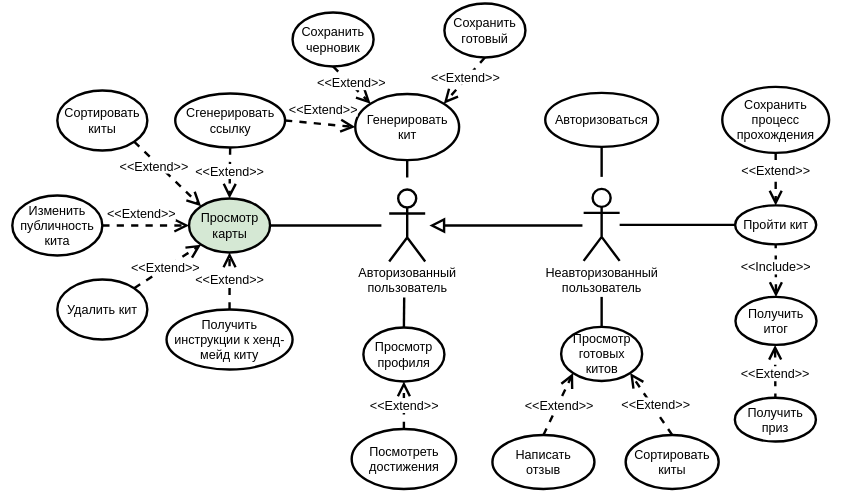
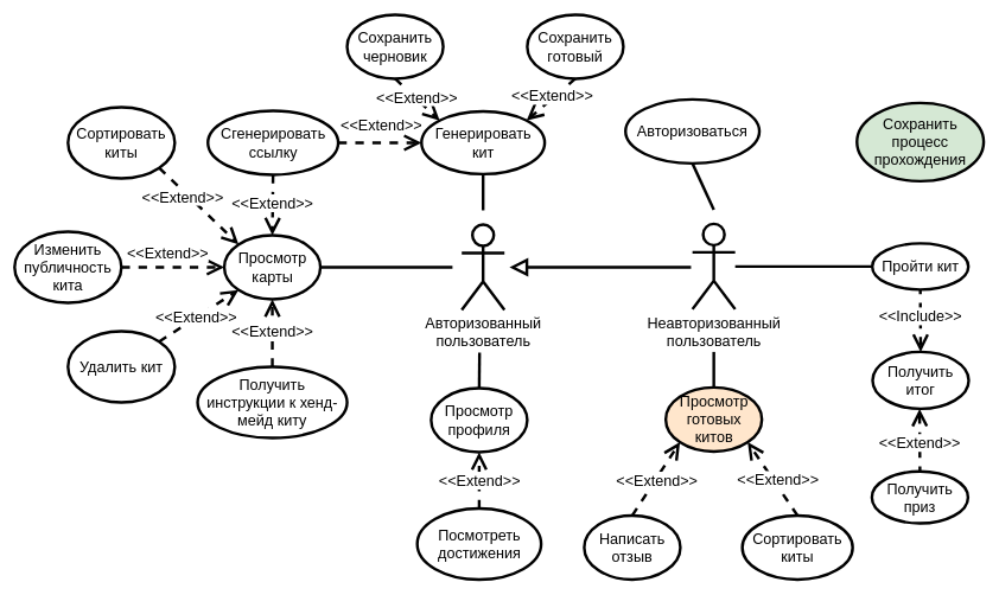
- <mxCell id="6" value="Сохранить готовый" style="ellipse;whiteSpace=wrap;html=1;fontSize=21;strokeWidth=4;shadow=0;" parent="1" vertex="1"><mxGeometry x="740" y="5" width="135" height="90" as="geometry" /></mxCell>
+ <mxCell id="6" value="Сохранить готовый" style="ellipse;whiteSpace=wrap;html=1;fontSize=21;strokeWidth=4;shadow=0;" parent="1" vertex="1"><mxGeometry x="740" y="20" width="135" height="90" as="geometry" /></mxCell>
- <mxCell id="29" value="Авторизоваться" style="ellipse;whiteSpace=wrap;html=1;fontSize=21;strokeWidth=4;shadow=0;" vertex="1" parent="1"><mxGeometry x="908" y="154" width="188" height="90" as="geometry" /></mxCell>
+ <mxCell id="29" value="Авторизоваться" style="ellipse;whiteSpace=wrap;html=1;fontSize=21;strokeWidth=4;shadow=0;" vertex="1" parent="1"><mxGeometry x="878" y="139" width="188" height="90" as="geometry" /></mxCell>
- <mxCell id="17" value="&lt;div&gt;Сохранить&lt;/div&gt;&lt;div&gt;процесс&lt;/div&gt;&lt;div&gt;прохождения&lt;br&gt;&lt;/div&gt;" style="ellipse;whiteSpace=wrap;html=1;fontSize=21;strokeWidth=4;shadow=0;" parent="1" vertex="1"><mxGeometry x="1203" y="144" width="178" height="110" as="geometry" /></mxCell>
+ <mxCell id="17" value="&lt;div&gt;Сохранить&lt;/div&gt;&lt;div&gt;процесс&lt;/div&gt;&lt;div&gt;прохождения&lt;br&gt;&lt;/div&gt;" style="ellipse;whiteSpace=wrap;html=1;fontSize=21;strokeWidth=4;shadow=0;fillColor=#d5e8d4;" parent="1" vertex="1"><mxGeometry x="1203" y="144" width="178" height="110" as="geometry" /></mxCell>
- <mxCell id="4" value="&lt;div&gt;Генерировать&lt;/div&gt;&lt;div&gt;кит&lt;br&gt;&lt;/div&gt;" style="ellipse;whiteSpace=wrap;html=1;fontSize=21;strokeWidth=4;shadow=0;" parent="1" vertex="1"><mxGeometry x="591.5" y="156" width="173" height="110" as="geometry" /></mxCell>
+ <mxCell id="4" value="&lt;div&gt;Генерировать&lt;/div&gt;&lt;div&gt;кит&lt;br&gt;&lt;/div&gt;" style="ellipse;whiteSpace=wrap;html=1;fontSize=21;strokeWidth=4;shadow=0;" parent="1" vertex="1"><mxGeometry x="591.5" y="156" width="173" height="88" as="geometry" /></mxCell>
- <mxCell id="18" value="&amp;lt;&amp;lt;Extend&amp;gt;&amp;gt;" style="endArrow=open;endSize=16;endFill=0;html=1;fontSize=21;entryX=0.5;entryY=0;entryDx=0;entryDy=0;dashed=1;exitX=0.5;exitY=1;exitDx=0;exitDy=0;strokeWidth=4;shadow=0;" parent="1" source="17" target="12" edge="1"><mxGeometry x="-0.314" width="160" relative="1" as="geometry"><mxPoint x="1327" y="514" as="sourcePoint" /><mxPoint x="1478" y="595.5" as="targetPoint" /><Array as="points" /><mxPoint as="offset" /></mxGeometry></mxCell>
- <mxCell id="10" value="Просмотр карты" style="ellipse;whiteSpace=wrap;html=1;fontSize=21;strokeWidth=4;shadow=0;fillColor=#d5e8d4;" parent="1" vertex="1"><mxGeometry x="314.5" y="330" width="135" height="90" as="geometry" /></mxCell>
+ <mxCell id="10" value="Просмотр карты" style="ellipse;whiteSpace=wrap;html=1;fontSize=21;strokeWidth=4;shadow=0;" parent="1" vertex="1"><mxGeometry x="314.5" y="330" width="135" height="90" as="geometry" /></mxCell>
- <mxCell id="7" value="&lt;div&gt;Просмотр&lt;/div&gt;&lt;div&gt;готовых&lt;/div&gt;&lt;div&gt;китов&lt;/div&gt;" style="ellipse;whiteSpace=wrap;html=1;fontSize=21;strokeWidth=4;shadow=0;" parent="1" vertex="1"><mxGeometry x="934.5" y="544" width="135" height="90" as="geometry" /></mxCell>
+ <mxCell id="7" value="&lt;div&gt;Просмотр&lt;/div&gt;&lt;div&gt;готовых&lt;/div&gt;&lt;div&gt;китов&lt;/div&gt;" style="ellipse;whiteSpace=wrap;html=1;fontSize=21;strokeWidth=4;shadow=0;fillColor=#ffe6cc;" parent="1" vertex="1"><mxGeometry x="934.5" y="544" width="135" height="90" as="geometry" /></mxCell>
- <mxCell id="8" value="&lt;div&gt;Написать&lt;/div&gt;&lt;div&gt;отзыв&lt;/div&gt;" style="ellipse;whiteSpace=wrap;html=1;fontSize=21;strokeWidth=4;shadow=0;" parent="1" vertex="1"><mxGeometry x="820" y="724" width="170" height="90" as="geometry" /></mxCell>
+ <mxCell id="8" value="&lt;div&gt;Написать&lt;/div&gt;&lt;div&gt;отзыв&lt;/div&gt;" style="ellipse;whiteSpace=wrap;html=1;fontSize=21;strokeWidth=4;shadow=0;" parent="1" vertex="1"><mxGeometry x="820" y="724" width="135" height="90" as="geometry" /></mxCell>
